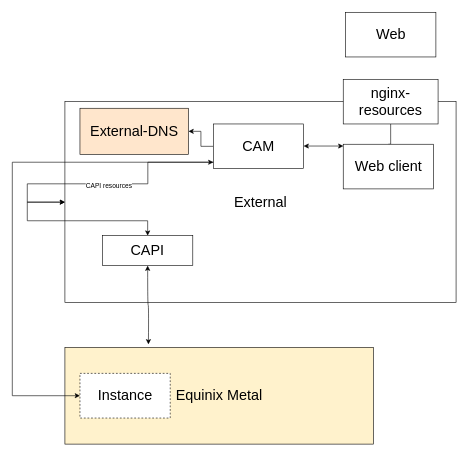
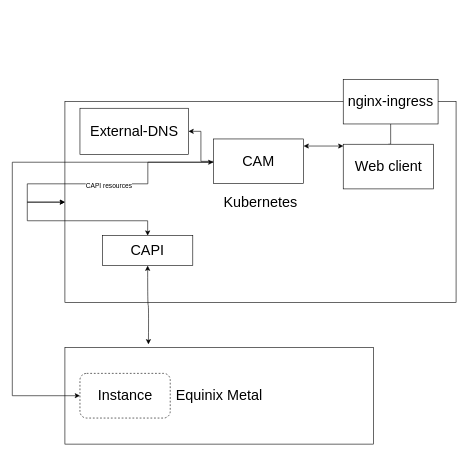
- <mxCell id="16" value="Web" style="rounded=0;whiteSpace=wrap;html=1;fontSize=24;" parent="1" vertex="1"><mxGeometry x="575.804" y="20" width="150.508" height="74.483" as="geometry" /></mxCell>
- <mxCell id="10" value="nginx-resources" style="rounded=0;whiteSpace=wrap;html=1;fontSize=24;" parent="1" vertex="1"><mxGeometry x="571.8" y="131.72" width="158.14" height="74.48" as="geometry" /></mxCell>
+ <mxCell id="10" value="nginx-ingress" style="rounded=0;whiteSpace=wrap;html=1;fontSize=24;" parent="1" vertex="1"><mxGeometry x="571.8" y="131.72" width="158.14" height="74.48" as="geometry" /></mxCell>
- <mxCell id="18" value="&lt;font style=&quot;font-size: 24px&quot;&gt;External-DNS&lt;/font&gt;" style="rounded=0;whiteSpace=wrap;html=1;fillColor=#ffe6cc;" vertex="1" parent="1"><mxGeometry x="132.82" y="180" width="181" height="76.9" as="geometry" /></mxCell>
+ <mxCell id="18" value="&lt;font style=&quot;font-size: 24px&quot;&gt;External-DNS&lt;/font&gt;" style="rounded=0;whiteSpace=wrap;html=1;" vertex="1" parent="1"><mxGeometry x="132.82" y="180" width="181" height="76.9" as="geometry" /></mxCell>
- <mxCell id="9" value="CAM" style="rounded=0;whiteSpace=wrap;html=1;fontSize=24;" parent="1" vertex="1"><mxGeometry x="355.248" y="206.197" width="150.508" height="74.483" as="geometry" /></mxCell>
+ <mxCell id="9" value="CAM" style="rounded=0;whiteSpace=wrap;html=1;fontSize=24;" parent="1" vertex="1"><mxGeometry x="355.248" y="231.197" width="150.508" height="74.483" as="geometry" /></mxCell>
- <mxCell id="2" value="External" style="rounded=0;whiteSpace=wrap;html=1;fontSize=24;" parent="1" vertex="1"><mxGeometry x="107.737" y="168.966" width="652.203" height="335.172" as="geometry" /></mxCell>
+ <mxCell id="2" value="Kubernetes" style="rounded=0;whiteSpace=wrap;html=1;fontSize=24;" parent="1" vertex="1"><mxGeometry x="107.737" y="168.966" width="652.203" height="335.172" as="geometry" /></mxCell>
- <mxCell id="15" value="Instance" style="rounded=0;whiteSpace=wrap;html=1;dashed=1;fontSize=24;" parent="1" vertex="1"><mxGeometry x="132.821" y="622.069" width="150.508" height="74.483" as="geometry" /></mxCell>
+ <mxCell id="15" value="Instance" style="whiteSpace=wrap;html=1;dashed=1;fontSize=24;rounded=1;" parent="1" vertex="1"><mxGeometry x="132.821" y="622.069" width="150.508" height="74.483" as="geometry" /></mxCell>
- <mxCell id="14" value="Equinix Metal" style="rounded=0;whiteSpace=wrap;html=1;fontSize=24;fillColor=#fff2cc;" parent="1" vertex="1"><mxGeometry x="107.737" y="578.621" width="514.237" height="161.379" as="geometry" /></mxCell>
+ <mxCell id="14" value="Equinix Metal" style="rounded=0;whiteSpace=wrap;html=1;fontSize=24;" parent="1" vertex="1"><mxGeometry x="107.737" y="578.621" width="514.237" height="161.379" as="geometry" /></mxCell>
